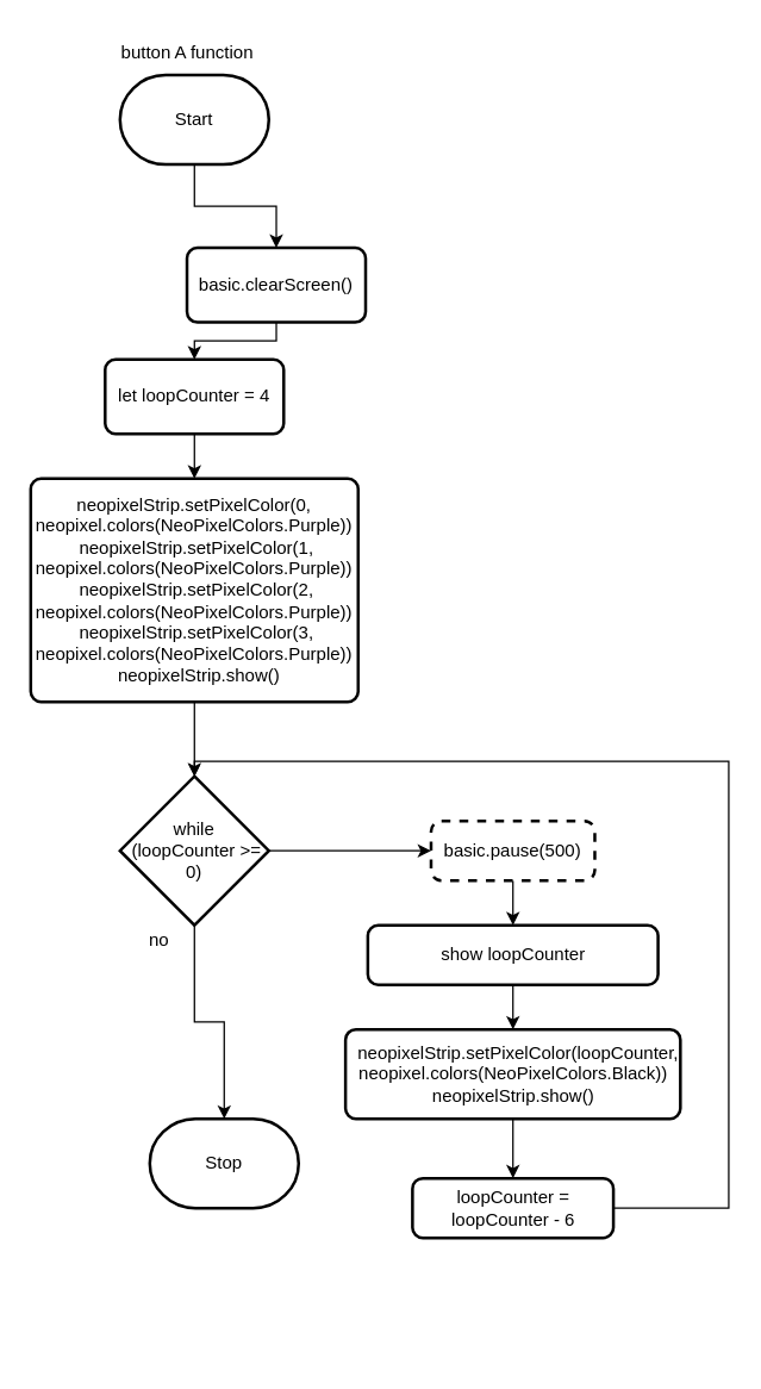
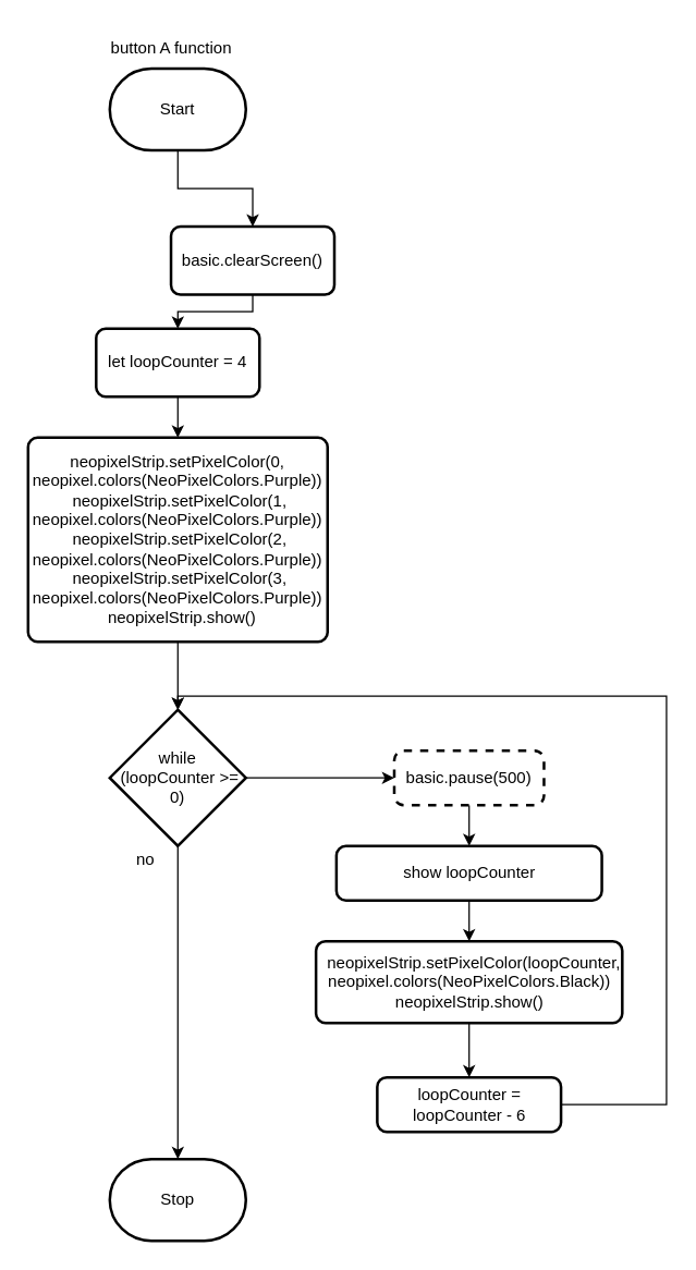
- <mxCell id="21" style="edgeStyle=orthogonalEdgeStyle;html=1;entryX=0.5;entryY=0;entryDx=0;entryDy=0;entryPerimeter=0;rounded=0;endArrow=open;" parent="1" source="22" target="12" edge="1"><mxGeometry relative="1" as="geometry"><Array as="points"><mxPoint x="489" y="811" /><mxPoint x="489" y="511" /><mxPoint x="130" y="511" /></Array></mxGeometry></mxCell>
+ <mxCell id="21" style="edgeStyle=orthogonalEdgeStyle;html=1;entryX=0.5;entryY=0;entryDx=0;entryDy=0;entryPerimeter=0;rounded=0;" parent="1" source="22" target="12" edge="1"><mxGeometry relative="1" as="geometry"><Array as="points"><mxPoint x="489" y="811" /><mxPoint x="489" y="511" /><mxPoint x="130" y="511" /></Array></mxGeometry></mxCell>
- <mxCell id="4" value="Stop" style="strokeWidth=2;html=1;shape=mxgraph.flowchart.terminator;whiteSpace=wrap;" parent="1" vertex="1"><mxGeometry x="100" y="751" width="100" height="60" as="geometry" /></mxCell>
+ <mxCell id="4" value="Stop" style="strokeWidth=2;html=1;shape=mxgraph.flowchart.terminator;whiteSpace=wrap;" parent="1" vertex="1"><mxGeometry x="80" y="851" width="100" height="60" as="geometry" /></mxCell>
